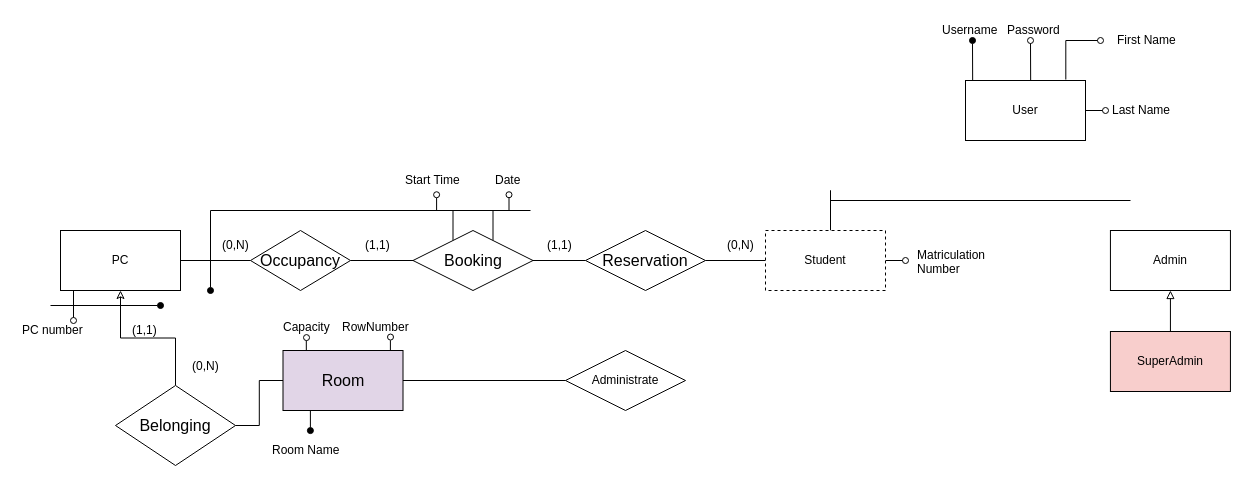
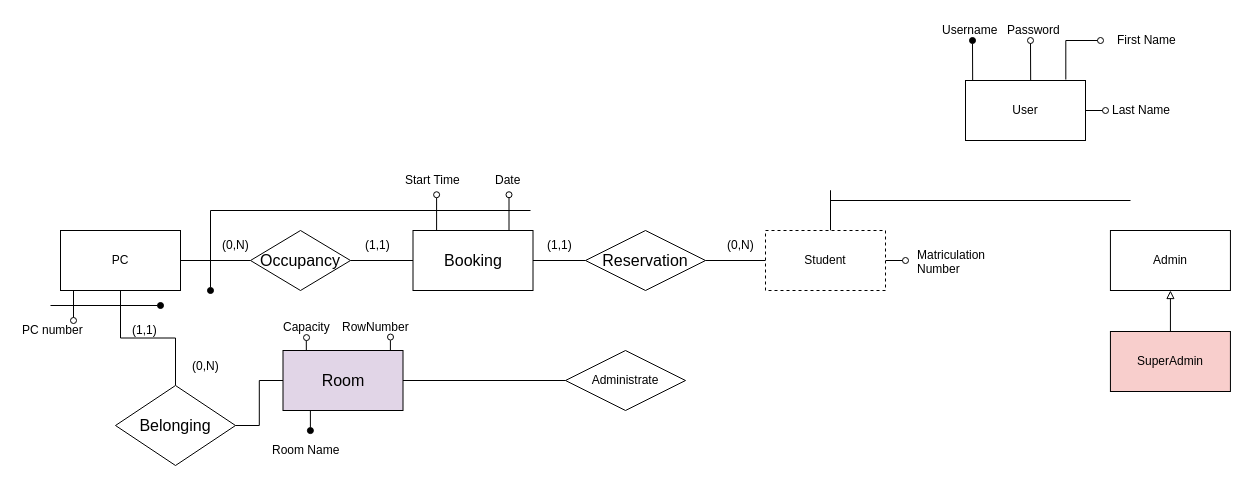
- <mxCell id="16" style="rhombus;whiteSpace=wrap;html=1;" value="&lt;font style=&quot;font-size: 16px&quot;&gt;Booking&lt;/font&gt;" parent="1" vertex="1"><mxGeometry width="120" height="60" as="geometry" y="230" x="412.5" /></mxCell>
+ <mxCell id="16" style="rounded=0;whiteSpace=wrap;html=1;" value="&lt;font style=&quot;font-size: 16px&quot;&gt;Booking&lt;/font&gt;" parent="1" vertex="1"><mxGeometry width="120" height="60" as="geometry" y="230" x="412.5" /></mxCell>
- <mxCell id="28" style="edgeStyle=orthogonalEdgeStyle;rounded=0;orthogonalLoop=1;jettySize=auto;html=1;exitX=0.5;exitY=0;exitDx=0;exitDy=0;entryX=0.5;entryY=1;entryDx=0;entryDy=0;startArrow=none;startFill=0;endArrow=classic;endFill=0;" parent="1" edge="1" source="29" target="9"><mxGeometry as="geometry" relative="1" /></mxCell>
+ <mxCell id="28" style="edgeStyle=orthogonalEdgeStyle;rounded=0;orthogonalLoop=1;jettySize=auto;html=1;exitX=0.5;exitY=0;exitDx=0;exitDy=0;entryX=0.5;entryY=1;entryDx=0;entryDy=0;startArrow=none;startFill=0;endArrow=none;endFill=0;" parent="1" edge="1" source="29" target="9"><mxGeometry as="geometry" relative="1" /></mxCell>
